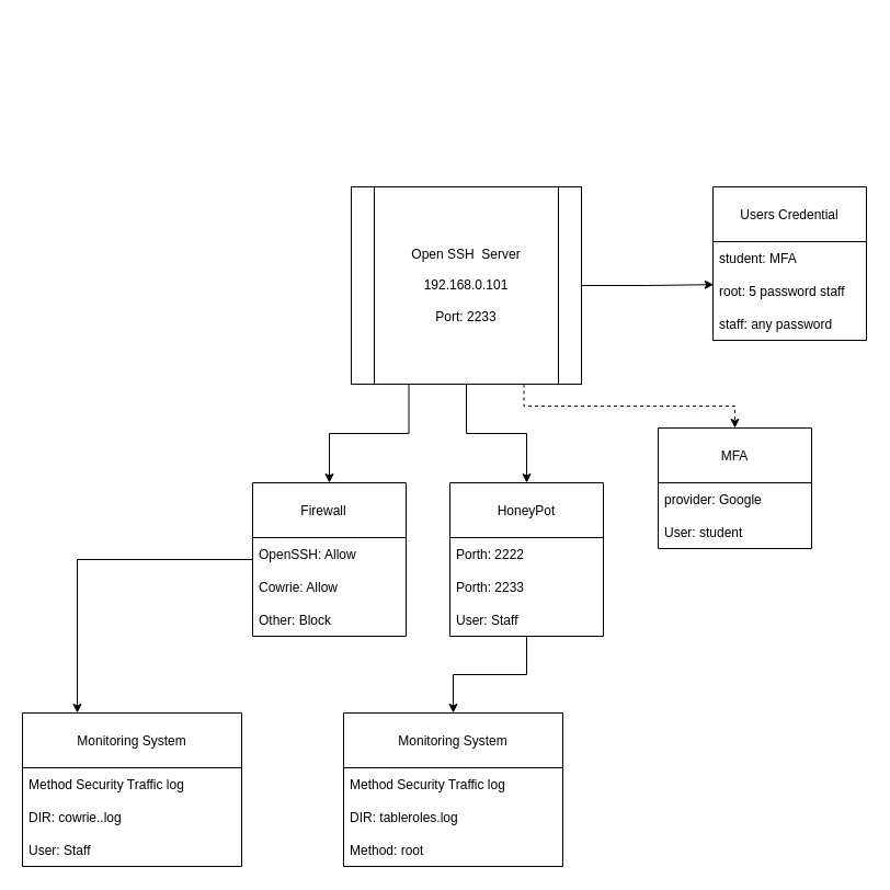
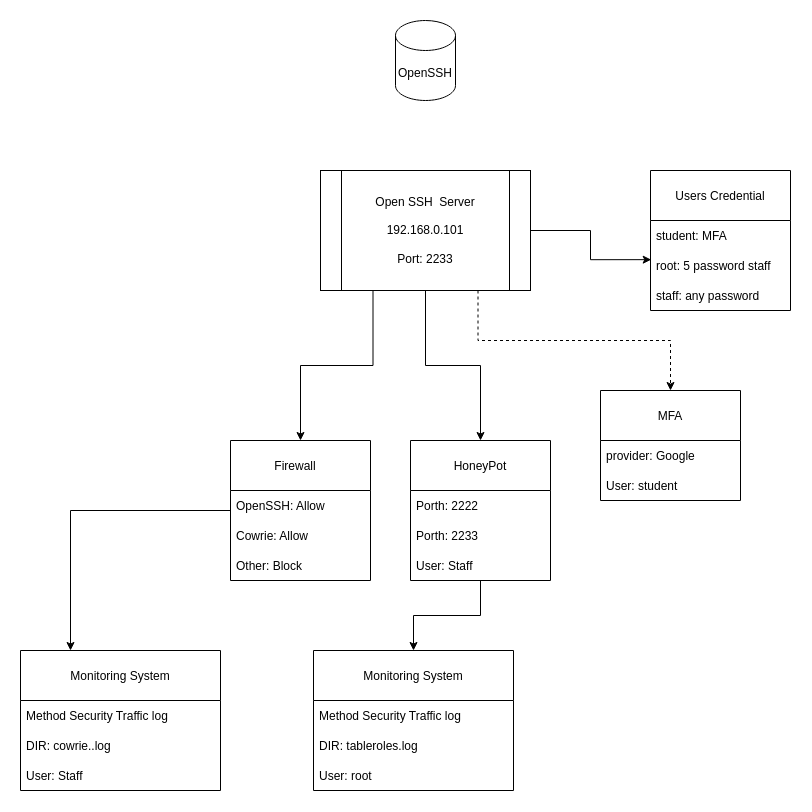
+ <mxCell id="32" value="OpenSSH" style="shape=cylinder3;whiteSpace=wrap;html=1;boundedLbl=1;backgroundOutline=1;size=15;" vertex="1" parent="1"><mxGeometry x="395" y="20" width="60" height="80" as="geometry" /></mxCell>
- <mxCell id="6" value="Open SSH&amp;nbsp; Server&lt;br&gt;&lt;br&gt;192.168.0.101&lt;br&gt;&lt;br&gt;Port: 2233" style="shape=process;whiteSpace=wrap;html=1;backgroundOutline=1;" vertex="1" parent="1"><mxGeometry x="320" y="170" width="210" height="180" as="geometry" /></mxCell>
+ <mxCell id="6" value="Open SSH&amp;nbsp; Server&lt;br&gt;&lt;br&gt;192.168.0.101&lt;br&gt;&lt;br&gt;Port: 2233" style="shape=process;whiteSpace=wrap;html=1;backgroundOutline=1;" vertex="1" parent="1"><mxGeometry x="320" y="170" width="210" height="120" as="geometry" /></mxCell>
- <mxCell id="23" value="Method: root" style="text;strokeColor=none;fillColor=none;align=left;verticalAlign=middle;spacingLeft=4;spacingRight=4;overflow=hidden;points=[[0,0.5],[1,0.5]];portConstraint=eastwest;rotatable=0;" vertex="1" parent="20"><mxGeometry y="110" width="200" height="30" as="geometry" /></mxCell>
+ <mxCell id="23" value="User: root" style="text;strokeColor=none;fillColor=none;align=left;verticalAlign=middle;spacingLeft=4;spacingRight=4;overflow=hidden;points=[[0,0.5],[1,0.5]];portConstraint=eastwest;rotatable=0;" vertex="1" parent="20"><mxGeometry y="110" width="200" height="30" as="geometry" /></mxCell>
